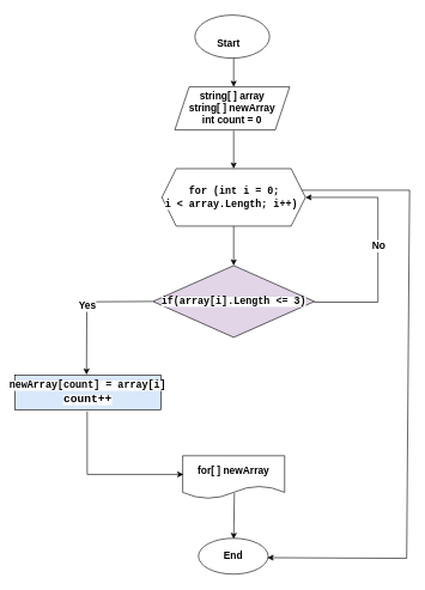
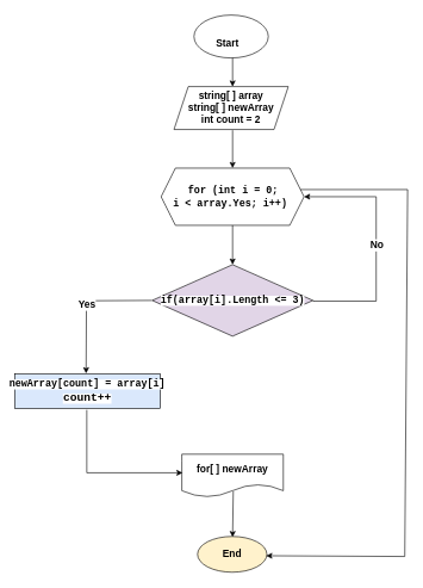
- <mxCell id="6" value="&lt;span style=&quot;font-size: 14px;&quot;&gt;&lt;b&gt;string[ ] array&lt;/b&gt;&lt;/span&gt;&lt;div&gt;&lt;span style=&quot;font-size: 14px;&quot;&gt;&lt;b&gt;string[ ] newArray&lt;/b&gt;&lt;/span&gt;&lt;/div&gt;&lt;div&gt;&lt;span style=&quot;font-size: 14px;&quot;&gt;&lt;b&gt;int count = 0&lt;/b&gt;&lt;/span&gt;&lt;/div&gt;" style="text;html=1;align=center;verticalAlign=middle;whiteSpace=wrap;rounded=0;" vertex="1" parent="1"><mxGeometry x="255" y="112.5" width="136" height="75" as="geometry" /></mxCell>
+ <mxCell id="6" value="&lt;span style=&quot;font-size: 14px;&quot;&gt;&lt;b&gt;string[ ] array&lt;/b&gt;&lt;/span&gt;&lt;div&gt;&lt;span style=&quot;font-size: 14px;&quot;&gt;&lt;b&gt;string[ ] newArray&lt;/b&gt;&lt;/span&gt;&lt;/div&gt;&lt;div&gt;&lt;span style=&quot;font-size: 14px;&quot;&gt;&lt;b&gt;int count = 2&lt;/b&gt;&lt;/span&gt;&lt;/div&gt;" style="text;html=1;align=center;verticalAlign=middle;whiteSpace=wrap;rounded=0;" vertex="1" parent="1"><mxGeometry x="255" y="112.5" width="136" height="75" as="geometry" /></mxCell>
- <mxCell id="9" value="&lt;div style=&quot;font-family: Consolas, &amp;quot;Courier New&amp;quot;, monospace; font-size: 14px; line-height: 19px; white-space: pre;&quot;&gt;&lt;span style=&quot;background-color: rgb(255, 255, 255);&quot;&gt;&lt;b&gt;&amp;nbsp;for (int i = 0;&lt;/b&gt;&lt;/span&gt;&lt;/div&gt;&lt;div style=&quot;font-family: Consolas, &amp;quot;Courier New&amp;quot;, monospace; font-size: 14px; line-height: 19px; white-space: pre;&quot;&gt;&lt;span style=&quot;background-color: rgb(255, 255, 255);&quot;&gt;&lt;b&gt;i &amp;lt; array.Length; i++)&lt;/b&gt;&lt;/span&gt;&lt;/div&gt;" style="text;html=1;align=center;verticalAlign=middle;whiteSpace=wrap;rounded=0;" vertex="1" parent="1"><mxGeometry x="235" y="239" width="174" height="70" as="geometry" /></mxCell>
+ <mxCell id="9" value="&lt;div style=&quot;font-family: Consolas, &amp;quot;Courier New&amp;quot;, monospace; font-size: 14px; line-height: 19px; white-space: pre;&quot;&gt;&lt;span style=&quot;background-color: rgb(255, 255, 255);&quot;&gt;&lt;b&gt;&amp;nbsp;for (int i = 0;&lt;/b&gt;&lt;/span&gt;&lt;/div&gt;&lt;div style=&quot;font-family: Consolas, &amp;quot;Courier New&amp;quot;, monospace; font-size: 14px; line-height: 19px; white-space: pre;&quot;&gt;&lt;span style=&quot;background-color: rgb(255, 255, 255);&quot;&gt;&lt;b&gt;i &amp;lt; array.Yes; i++)&lt;/b&gt;&lt;/span&gt;&lt;/div&gt;" style="text;html=1;align=center;verticalAlign=middle;whiteSpace=wrap;rounded=0;" vertex="1" parent="1"><mxGeometry x="235" y="239" width="174" height="70" as="geometry" /></mxCell>
- <mxCell id="21" value="&lt;font style=&quot;font-size: 14px;&quot;&gt;&lt;b&gt;End&lt;/b&gt;&lt;/font&gt;" style="ellipse;whiteSpace=wrap;html=1;" vertex="1" parent="1"><mxGeometry x="276" y="749" width="97" height="50" as="geometry" /></mxCell>
+ <mxCell id="21" value="&lt;font style=&quot;font-size: 14px;&quot;&gt;&lt;b&gt;End&lt;/b&gt;&lt;/font&gt;" style="ellipse;whiteSpace=wrap;html=1;fillColor=#fff2cc;" vertex="1" parent="1"><mxGeometry x="276" y="749" width="97" height="50" as="geometry" /></mxCell>
